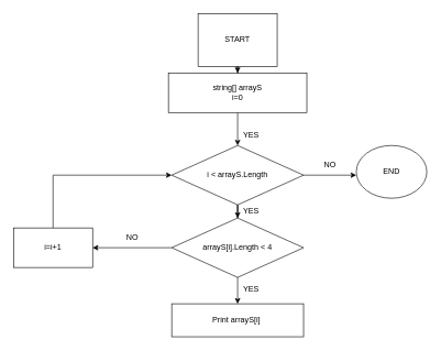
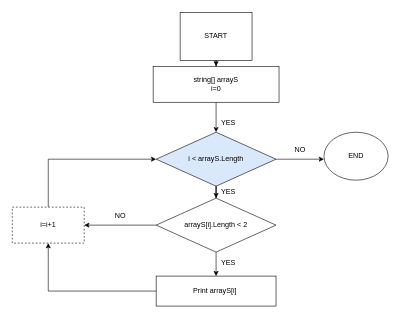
- <mxCell id="8" value="i &amp;lt; arrayS.Length" style="rhombus;whiteSpace=wrap;html=1;" parent="1" vertex="1"><mxGeometry x="260" y="220" width="200" height="90" as="geometry" /></mxCell>
+ <mxCell id="8" value="i &amp;lt; arrayS.Length" style="rhombus;whiteSpace=wrap;html=1;fillColor=#dae8fc;" parent="1" vertex="1"><mxGeometry x="260" y="220" width="200" height="90" as="geometry" /></mxCell>
- <mxCell id="15" value="i=i+1" style="rounded=0;whiteSpace=wrap;html=1;" parent="1" vertex="1"><mxGeometry x="20" y="345" width="120" height="60" as="geometry" /></mxCell>
+ <mxCell id="15" value="i=i+1" style="rounded=0;whiteSpace=wrap;html=1;dashed=1;" parent="1" vertex="1"><mxGeometry x="20" y="345" width="120" height="60" as="geometry" /></mxCell>
- <mxCell id="11" value="arrayS[i].Length &amp;lt; 4" style="rhombus;whiteSpace=wrap;html=1;" parent="1" vertex="1"><mxGeometry x="260" y="330" width="200" height="90" as="geometry" /></mxCell>
+ <mxCell id="11" value="arrayS[i].Length &amp;lt; 2" style="rhombus;whiteSpace=wrap;html=1;" parent="1" vertex="1"><mxGeometry x="260" y="330" width="200" height="90" as="geometry" /></mxCell>
+ <mxCell id="12" style="edgeStyle=orthogonalEdgeStyle;rounded=0;orthogonalLoop=1;jettySize=auto;html=1;entryX=0.5;entryY=1;entryDx=0;entryDy=0;" parent="1" source="13" target="15" edge="1"><mxGeometry relative="1" as="geometry" /></mxCell>
